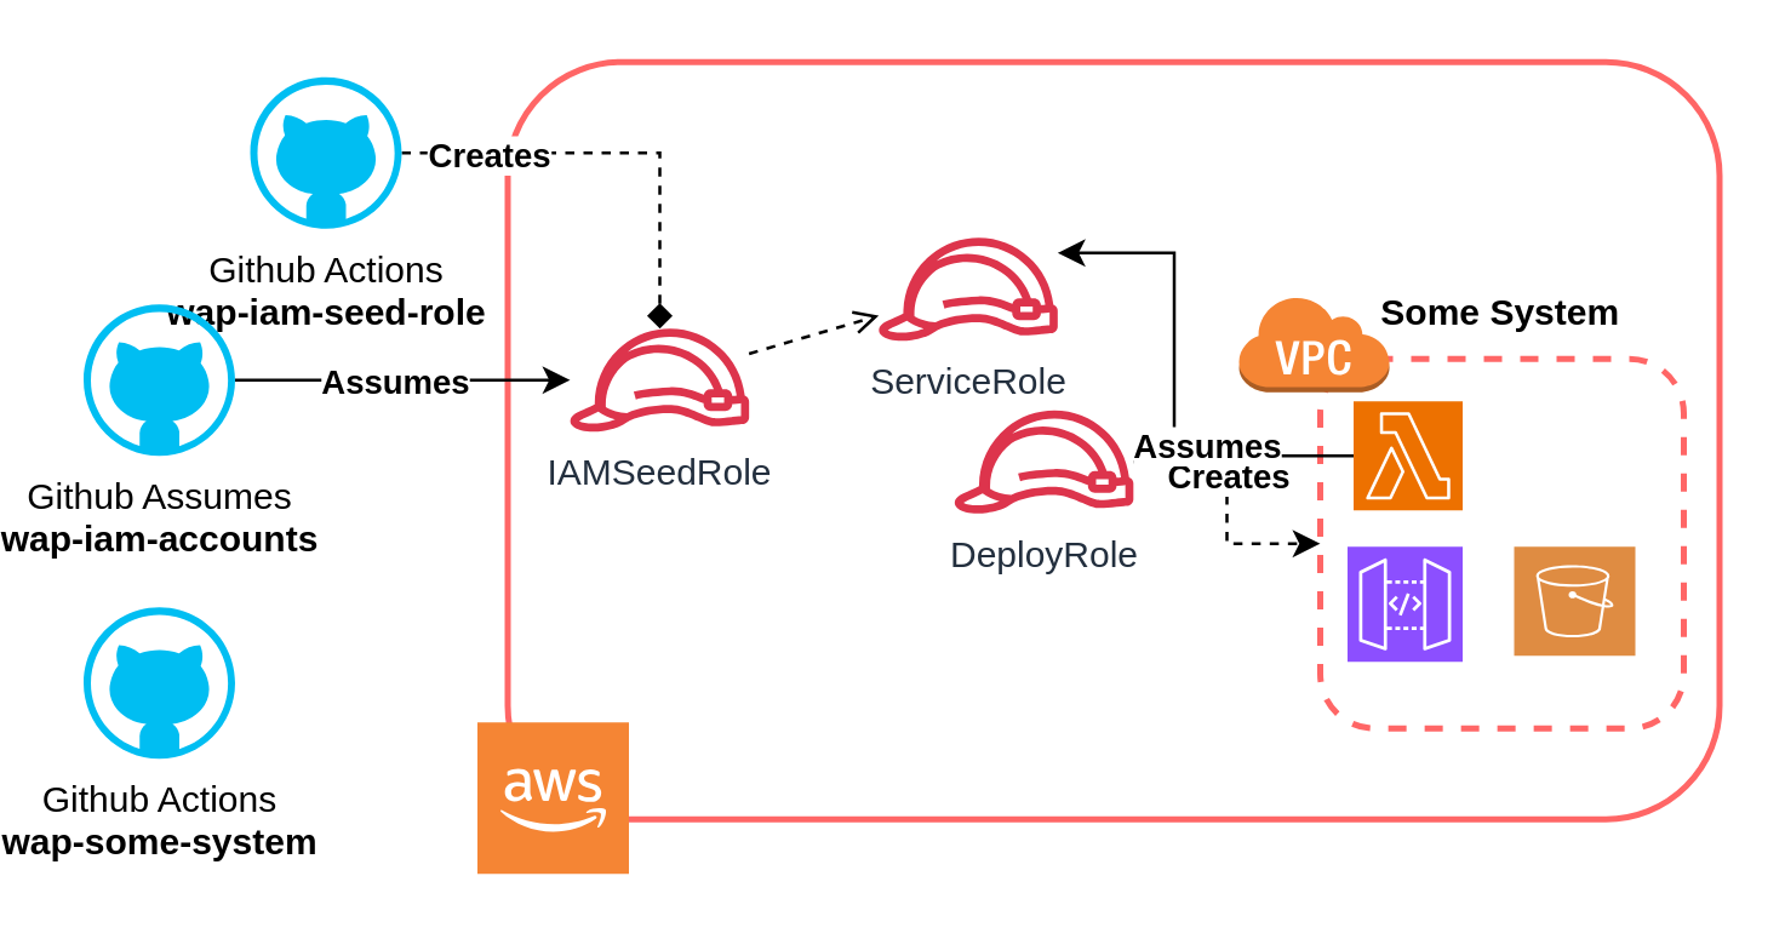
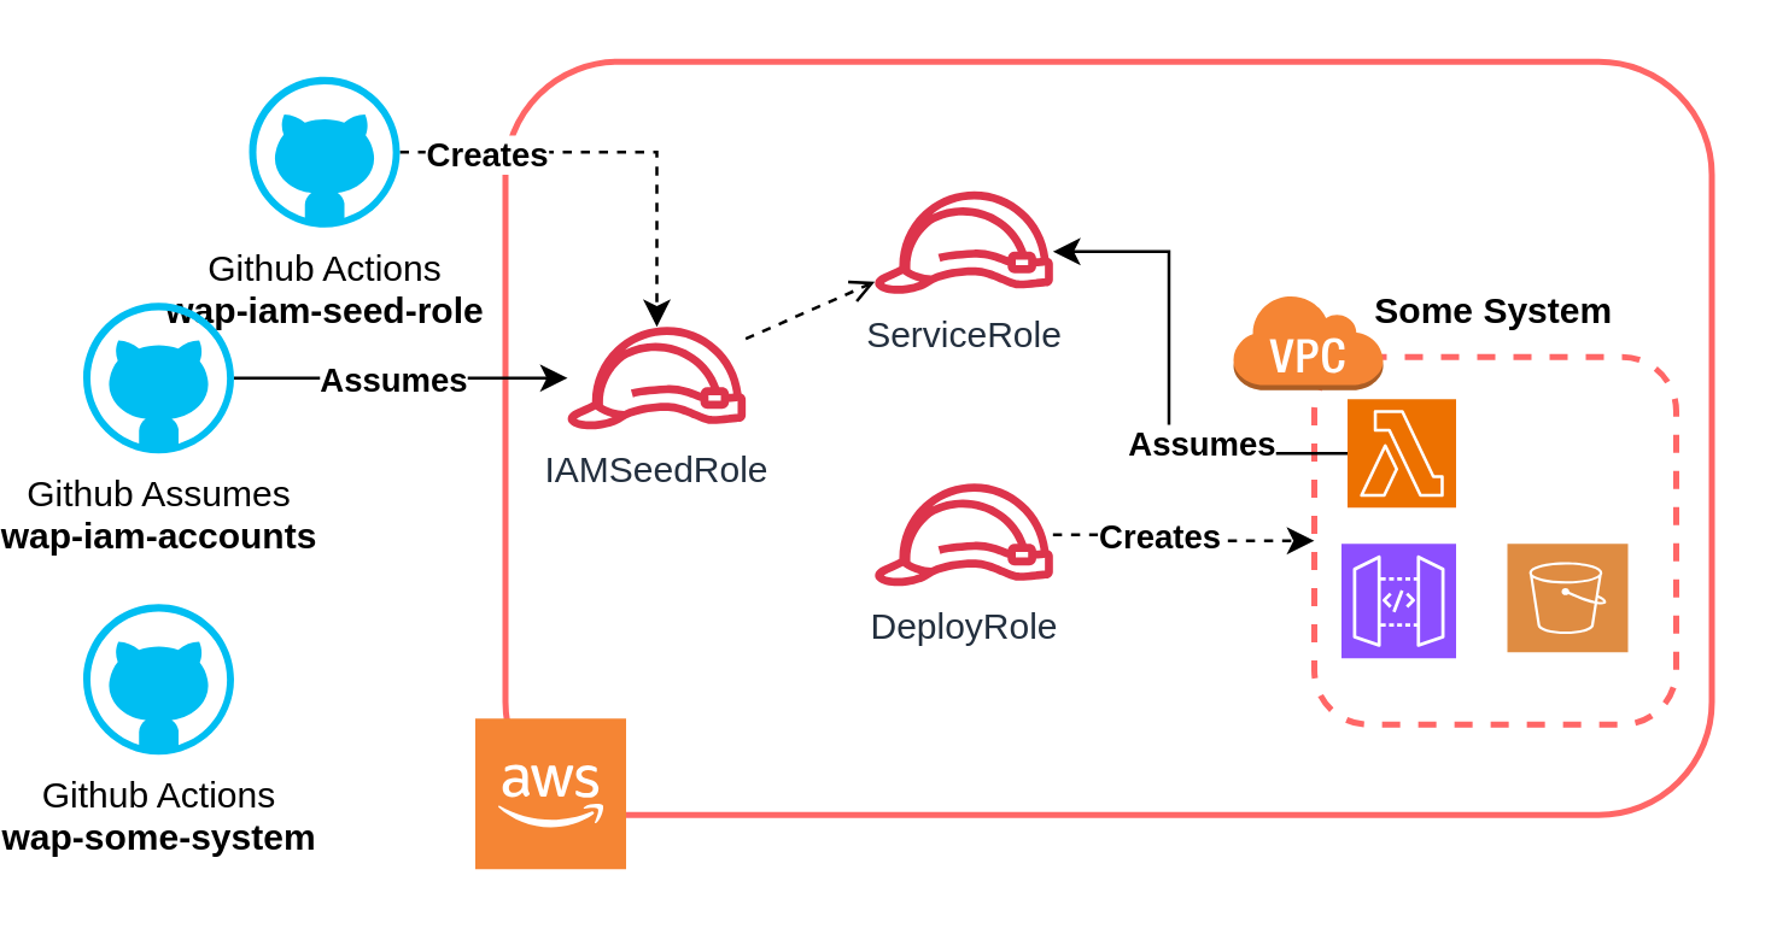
- <mxCell id="12" value="ServiceRole" style="sketch=0;outlineConnect=0;fontColor=#232F3E;gradientColor=none;fillColor=#DD344C;strokeColor=none;dashed=0;verticalLabelPosition=bottom;verticalAlign=top;align=center;html=1;fontSize=12;fontStyle=0;aspect=fixed;pointerEvents=1;shape=mxgraph.aws4.role;" vertex="1" parent="1"><mxGeometry x="281.87" y="78" width="60.27" height="34" as="geometry" /></mxCell>
+ <mxCell id="12" value="ServiceRole" style="sketch=0;outlineConnect=0;fontColor=#232F3E;gradientColor=none;fillColor=#DD344C;strokeColor=none;dashed=0;verticalLabelPosition=bottom;verticalAlign=top;align=center;html=1;fontSize=12;fontStyle=0;aspect=fixed;pointerEvents=1;shape=mxgraph.aws4.role;" vertex="1" parent="1"><mxGeometry x="281.87" y="63" width="60.27" height="34" as="geometry" /></mxCell>
- <mxCell id="4" style="edgeStyle=orthogonalEdgeStyle;rounded=0;orthogonalLoop=1;jettySize=auto;html=1;dashed=1;endArrow=diamond;" edge="1" parent="1" source="6" target="8"><mxGeometry relative="1" as="geometry" /></mxCell>
+ <mxCell id="4" style="edgeStyle=orthogonalEdgeStyle;rounded=0;orthogonalLoop=1;jettySize=auto;html=1;dashed=1;" edge="1" parent="1" source="6" target="8"><mxGeometry relative="1" as="geometry" /></mxCell>
- <mxCell id="11" value="&lt;div&gt;DeployRole&lt;/div&gt;" style="sketch=0;outlineConnect=0;fontColor=#232F3E;gradientColor=none;fillColor=#DD344C;strokeColor=none;dashed=0;verticalLabelPosition=bottom;verticalAlign=top;align=center;html=1;fontSize=12;fontStyle=0;aspect=fixed;pointerEvents=1;shape=mxgraph.aws4.role;" vertex="1" parent="1"><mxGeometry x="306.87" y="135" width="60.27" height="34" as="geometry" /></mxCell>
+ <mxCell id="11" value="&lt;div&gt;DeployRole&lt;/div&gt;" style="sketch=0;outlineConnect=0;fontColor=#232F3E;gradientColor=none;fillColor=#DD344C;strokeColor=none;dashed=0;verticalLabelPosition=bottom;verticalAlign=top;align=center;html=1;fontSize=12;fontStyle=0;aspect=fixed;pointerEvents=1;shape=mxgraph.aws4.role;" vertex="1" parent="1"><mxGeometry x="281.87" y="160" width="60.27" height="34" as="geometry" /></mxCell>
